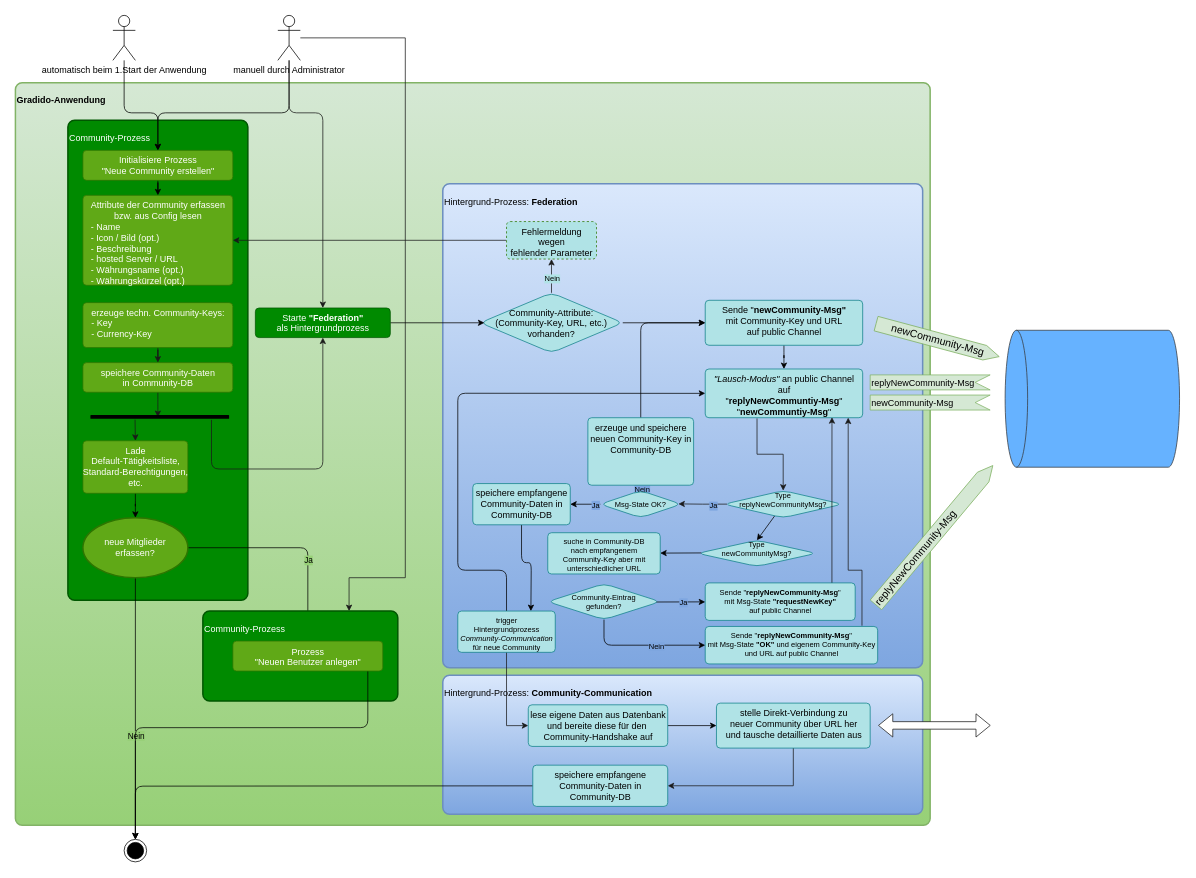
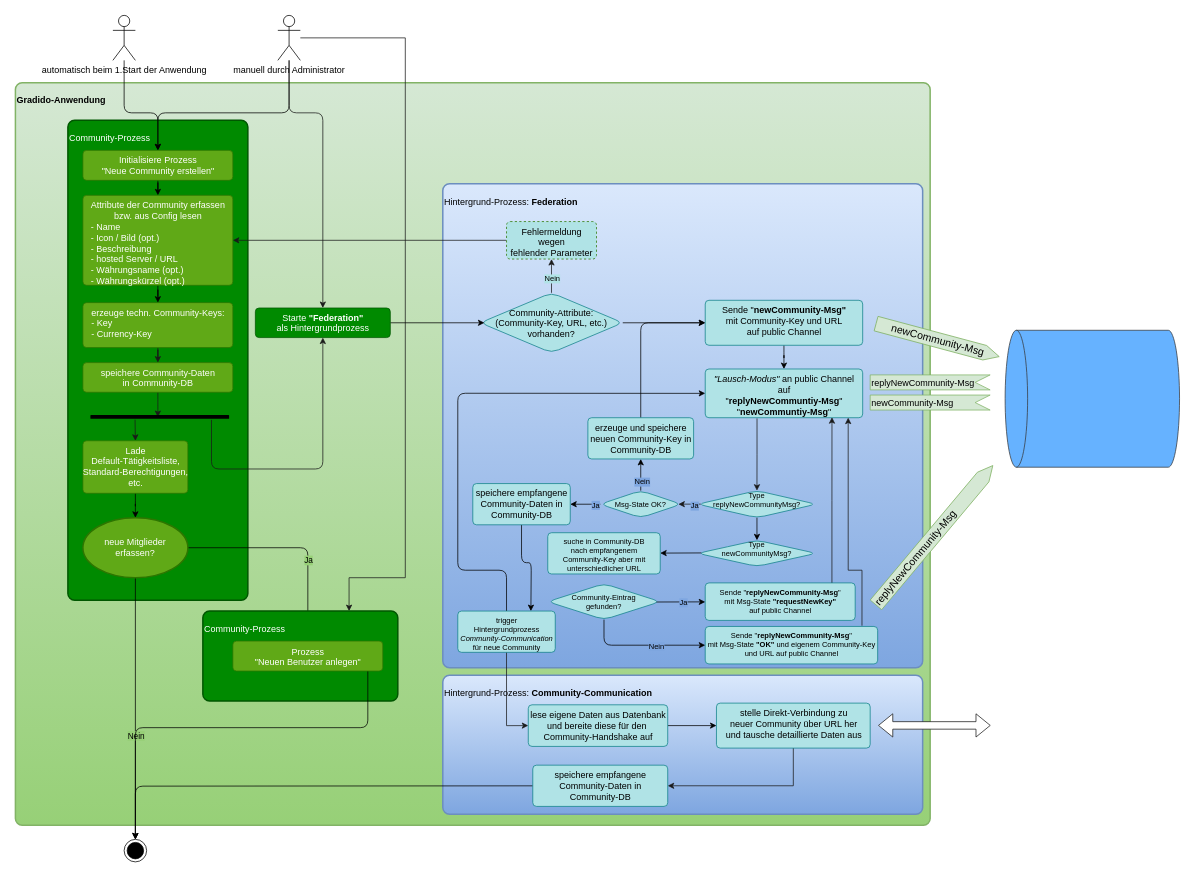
+ <mxCell id="13" value="" style="edgeStyle=orthogonalEdgeStyle;orthogonalLoop=1;jettySize=auto;html=1;strokeColor=#000000;" parent="1" source="14" target="16" edge="1"><mxGeometry relative="1" as="geometry" /></mxCell>
- <mxCell id="82" value="erzeuge und speichere&lt;br&gt;neuen Community-Key in&lt;br&gt;Community-DB" style="html=1;align=center;verticalAlign=top;absoluteArcSize=1;arcSize=10;dashed=0;fillColor=#b0e3e6;strokeColor=#0e8088;fontColor=#000000;rounded=1;" vertex="1" parent="1"><mxGeometry x="783.5" y="556.63" width="141" height="90" as="geometry" /></mxCell>
+ <mxCell id="82" value="erzeuge und speichere&lt;br&gt;neuen Community-Key in&lt;br&gt;Community-DB" style="html=1;align=center;verticalAlign=top;absoluteArcSize=1;arcSize=10;dashed=0;fillColor=#b0e3e6;strokeColor=#0e8088;fontColor=#000000;rounded=1;" vertex="1" parent="1"><mxGeometry x="783.5" y="556.63" width="141" height="55" as="geometry" /></mxCell>
- <mxCell id="53" value="Type&#10;replyNewCommunityMsg?&#10;" style="rhombus;fillColor=#b0e3e6;strokeColor=#0e8088;fontColor=#000000;align=center;rounded=1;fontSize=10;" parent="1" vertex="1"><mxGeometry x="965" y="653.89" width="158" height="36.11" as="geometry" /></mxCell>
+ <mxCell id="53" value="Type&#10;replyNewCommunityMsg?&#10;" style="rhombus;fillColor=#b0e3e6;strokeColor=#0e8088;fontColor=#000000;align=center;rounded=1;fontSize=10;" parent="1" vertex="1"><mxGeometry x="930" y="653.89" width="158" height="36.11" as="geometry" /></mxCell>
